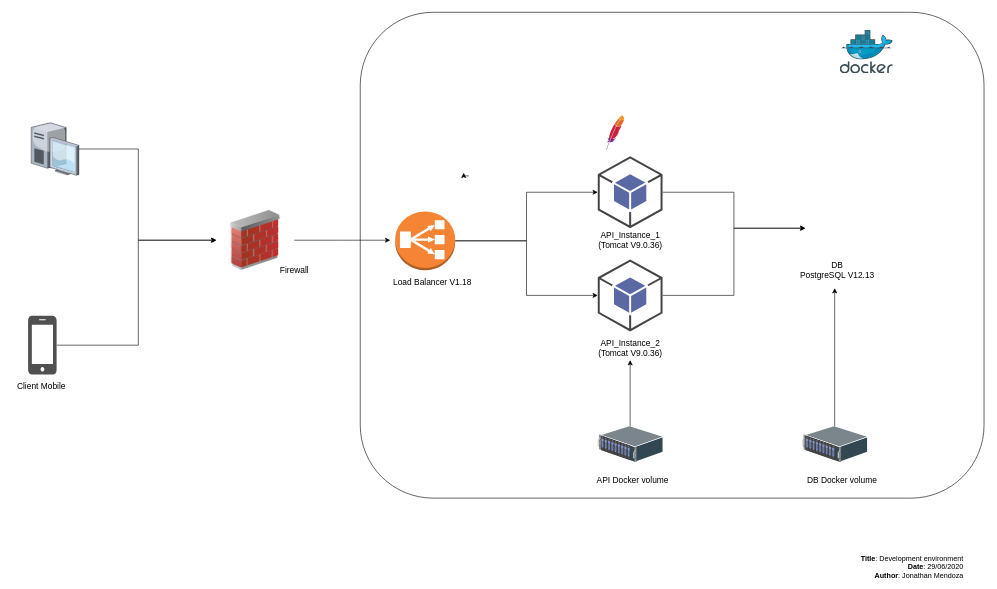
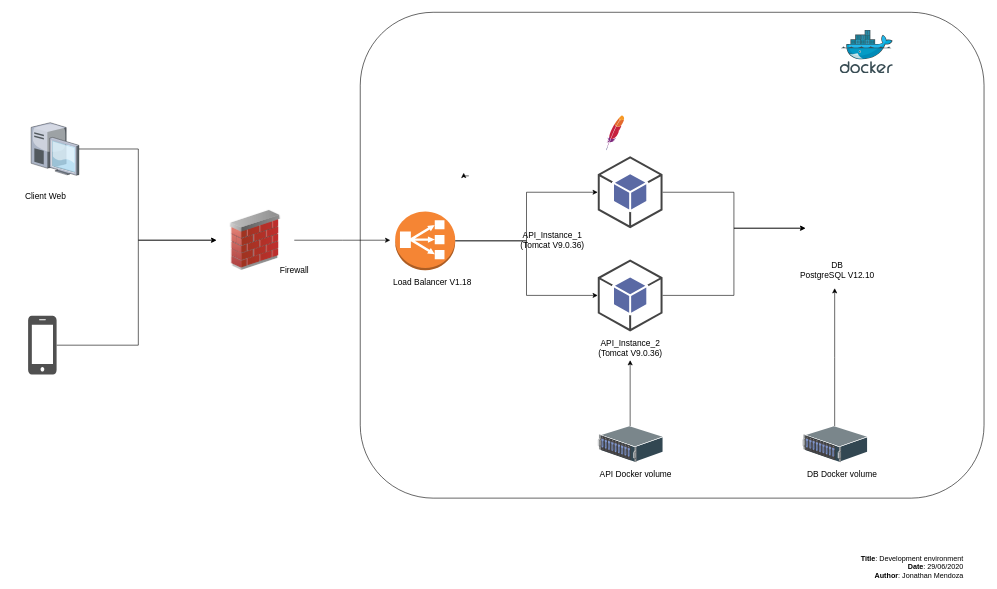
+ <mxCell id="9" value="&lt;div&gt;Client Web&lt;/div&gt;&lt;div&gt;&lt;br&gt;&lt;/div&gt;" style="text;html=1;resizable=0;autosize=1;align=center;verticalAlign=middle;points=[];fillColor=none;strokeColor=none;rounded=0;strokeWidth=3;fontSize=14;" parent="1" vertex="1"><mxGeometry x="30" y="314" width="90" height="40" as="geometry" /></mxCell>
- <mxCell id="6" value="API_Instance_1 &lt;br&gt;(Tomcat V9.0.36)" style="text;html=1;resizable=0;autosize=1;align=center;verticalAlign=middle;points=[];fillColor=none;strokeColor=none;rounded=0;strokeWidth=3;fontSize=14;" parent="1" vertex="1"><mxGeometry x="980" y="380" width="140" height="40" as="geometry" /></mxCell>
+ <mxCell id="6" value="API_Instance_1 &lt;br&gt;(Tomcat V9.0.36)" style="text;html=1;resizable=0;autosize=1;align=center;verticalAlign=middle;points=[];fillColor=none;strokeColor=none;rounded=0;strokeWidth=3;fontSize=14;" parent="1" vertex="1"><mxGeometry x="850" y="380" width="140" height="40" as="geometry" /></mxCell>
- <mxCell id="8" value="DB&lt;br&gt;PostgreSQL V12.13" style="text;html=1;resizable=0;autosize=1;align=center;verticalAlign=middle;points=[];fillColor=none;strokeColor=none;rounded=0;strokeWidth=3;fontSize=14;" parent="1" vertex="1"><mxGeometry x="1320" y="430" width="150" height="40" as="geometry" /></mxCell>
+ <mxCell id="8" value="DB&lt;br&gt;PostgreSQL V12.10" style="text;html=1;resizable=0;autosize=1;align=center;verticalAlign=middle;points=[];fillColor=none;strokeColor=none;rounded=0;strokeWidth=3;fontSize=14;" parent="1" vertex="1"><mxGeometry x="1320" y="430" width="150" height="40" as="geometry" /></mxCell>
- <mxCell id="12" value="Client Mobile&amp;nbsp;" style="text;html=1;resizable=0;autosize=1;align=center;verticalAlign=middle;points=[];fillColor=none;strokeColor=none;rounded=0;strokeWidth=3;fontSize=14;" parent="1" vertex="1"><mxGeometry x="20" y="634" width="100" height="20" as="geometry" /></mxCell>
- <mxCell id="36" value="API Docker volume" style="text;html=1;resizable=0;autosize=1;align=center;verticalAlign=middle;points=[];fillColor=none;strokeColor=none;rounded=0;strokeWidth=3;fontSize=14;" vertex="1" parent="1"><mxGeometry x="979" y="790" width="150" height="20" as="geometry" /></mxCell>
+ <mxCell id="36" value="API Docker volume" style="text;html=1;resizable=0;autosize=1;align=center;verticalAlign=middle;points=[];fillColor=none;strokeColor=none;rounded=0;strokeWidth=3;fontSize=14;" vertex="1" parent="1"><mxGeometry x="984" y="780" width="150" height="20" as="geometry" /></mxCell>
- <mxCell id="37" value="DB Docker volume" style="text;html=1;resizable=0;autosize=1;align=center;verticalAlign=middle;points=[];fillColor=none;strokeColor=none;rounded=0;strokeWidth=3;fontSize=14;" vertex="1" parent="1"><mxGeometry x="1328.41" y="790" width="150" height="20" as="geometry" /></mxCell>
+ <mxCell id="37" value="DB Docker volume" style="text;html=1;resizable=0;autosize=1;align=center;verticalAlign=middle;points=[];fillColor=none;strokeColor=none;rounded=0;strokeWidth=3;fontSize=14;" vertex="1" parent="1"><mxGeometry x="1328.41" y="780" width="150" height="20" as="geometry" /></mxCell>
